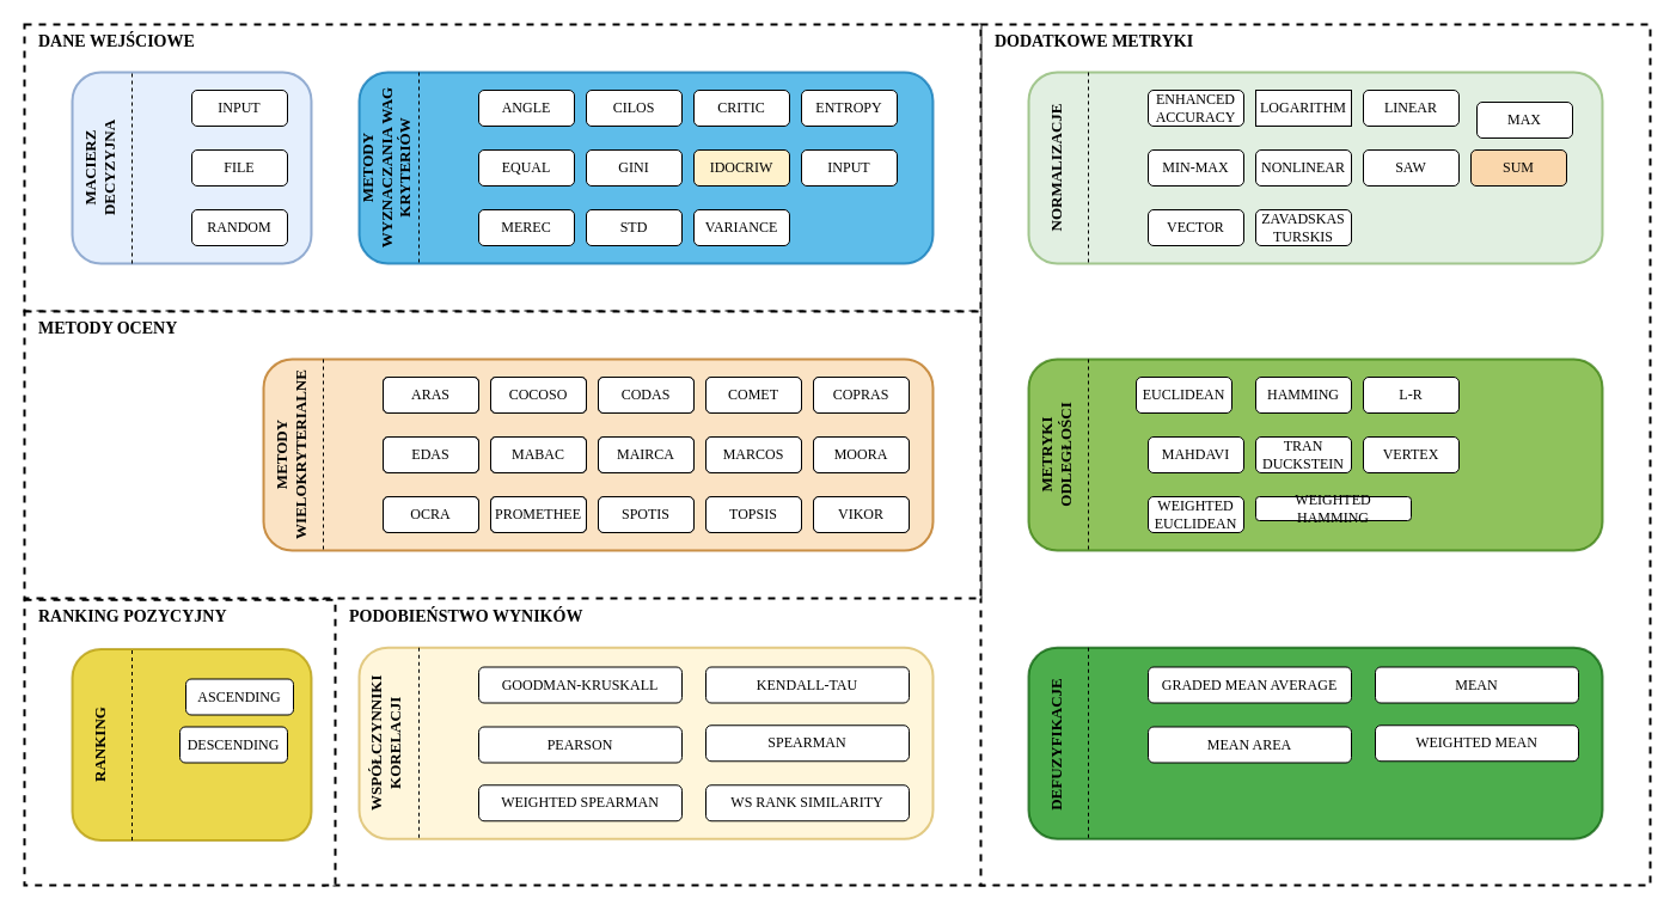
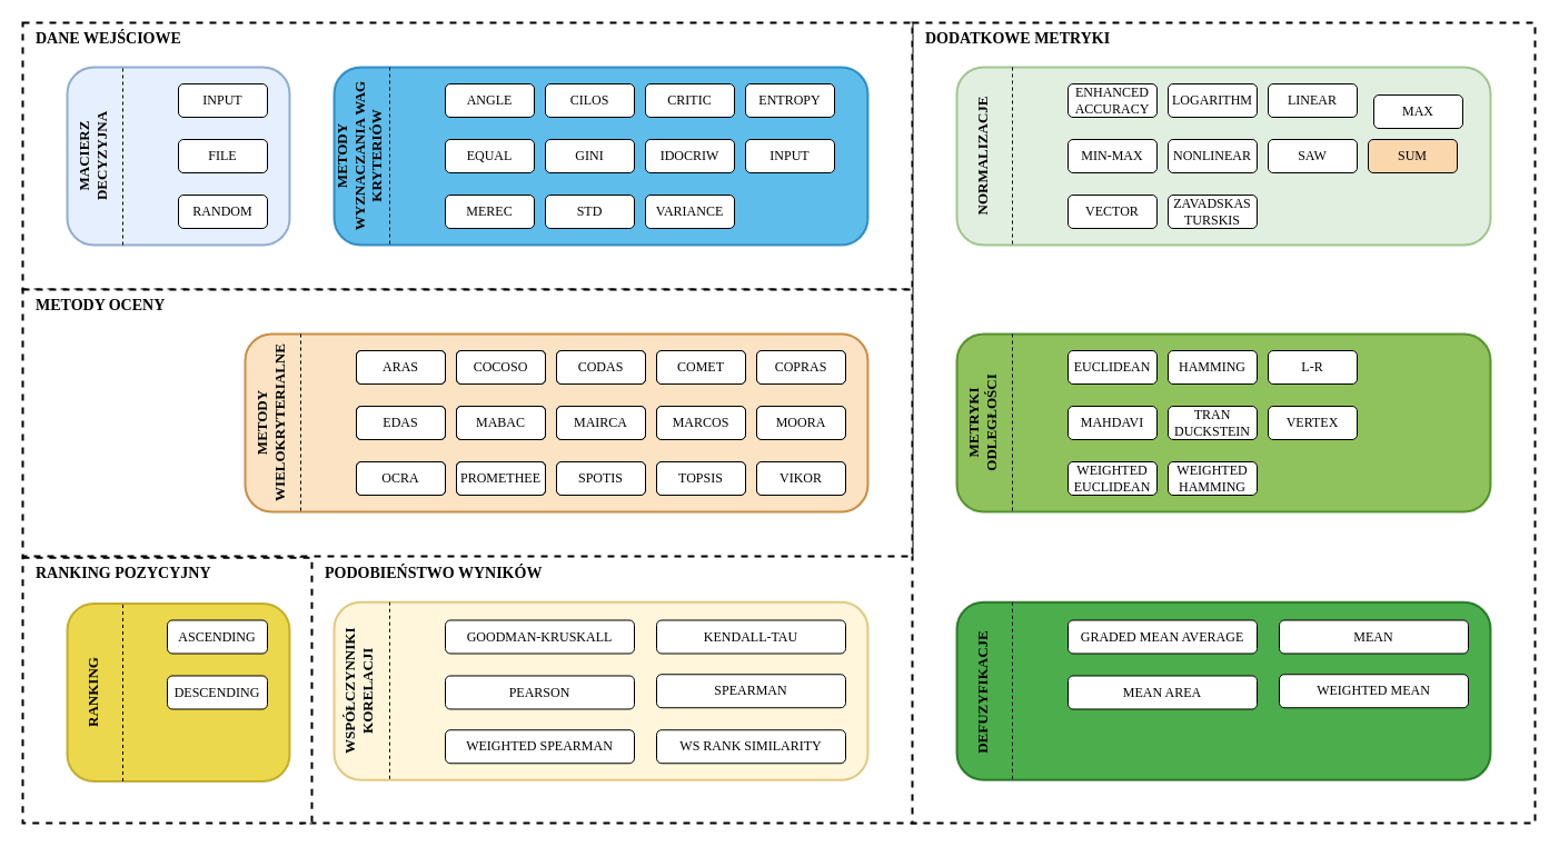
- <mxCell id="60" value="LOGARITHM" style="whiteSpace=wrap;html=1;fontSize=12;fontFamily=Comic Sans MS;rounded=0;" parent="1" vertex="1"><mxGeometry x="1050" y="75" width="80" height="30" as="geometry" /></mxCell>
+ <mxCell id="60" value="LOGARITHM" style="rounded=1;whiteSpace=wrap;html=1;fontSize=12;fontFamily=Comic Sans MS;" parent="1" vertex="1"><mxGeometry x="1050" y="75" width="80" height="30" as="geometry" /></mxCell>
- <mxCell id="23" value="IDOCRIW" style="rounded=1;whiteSpace=wrap;html=1;fontFamily=Comic Sans MS;fontSize=12;fillColor=#fff2cc;" parent="1" vertex="1"><mxGeometry x="580" y="125" width="80" height="30" as="geometry" /></mxCell>
+ <mxCell id="23" value="IDOCRIW" style="rounded=1;whiteSpace=wrap;html=1;fontFamily=Comic Sans MS;fontSize=12;" parent="1" vertex="1"><mxGeometry x="580" y="125" width="80" height="30" as="geometry" /></mxCell>
- <mxCell id="68" value="EUCLIDEAN" style="rounded=1;whiteSpace=wrap;html=1;fontSize=12;fontFamily=Comic Sans MS;" parent="1" vertex="1"><mxGeometry x="950" y="315" width="80" height="30" as="geometry" /></mxCell>
+ <mxCell id="68" value="EUCLIDEAN" style="rounded=1;whiteSpace=wrap;html=1;fontSize=12;fontFamily=Comic Sans MS;" parent="1" vertex="1"><mxGeometry x="960" y="315" width="80" height="30" as="geometry" /></mxCell>
- <mxCell id="75" value="WEIGHTED&lt;br style=&quot;font-size: 12px;&quot;&gt;HAMMING" style="rounded=1;whiteSpace=wrap;html=1;fontSize=12;fontFamily=Comic Sans MS;" parent="1" vertex="1"><mxGeometry x="1050" y="415" width="130" height="20" as="geometry" /></mxCell>
+ <mxCell id="75" value="WEIGHTED&lt;br style=&quot;font-size: 12px;&quot;&gt;HAMMING" style="rounded=1;whiteSpace=wrap;html=1;fontSize=12;fontFamily=Comic Sans MS;" parent="1" vertex="1"><mxGeometry x="1050" y="415" width="80" height="30" as="geometry" /></mxCell>
- <mxCell id="86" value="ASCENDING" style="rounded=1;whiteSpace=wrap;html=1;fontSize=12;fontFamily=Comic Sans MS;" parent="1" vertex="1"><mxGeometry x="155" y="567.5" width="90" height="30" as="geometry" /></mxCell>
+ <mxCell id="86" value="ASCENDING" style="rounded=1;whiteSpace=wrap;html=1;fontSize=12;fontFamily=Comic Sans MS;" parent="1" vertex="1"><mxGeometry x="150" y="557.5" width="90" height="30" as="geometry" /></mxCell>
